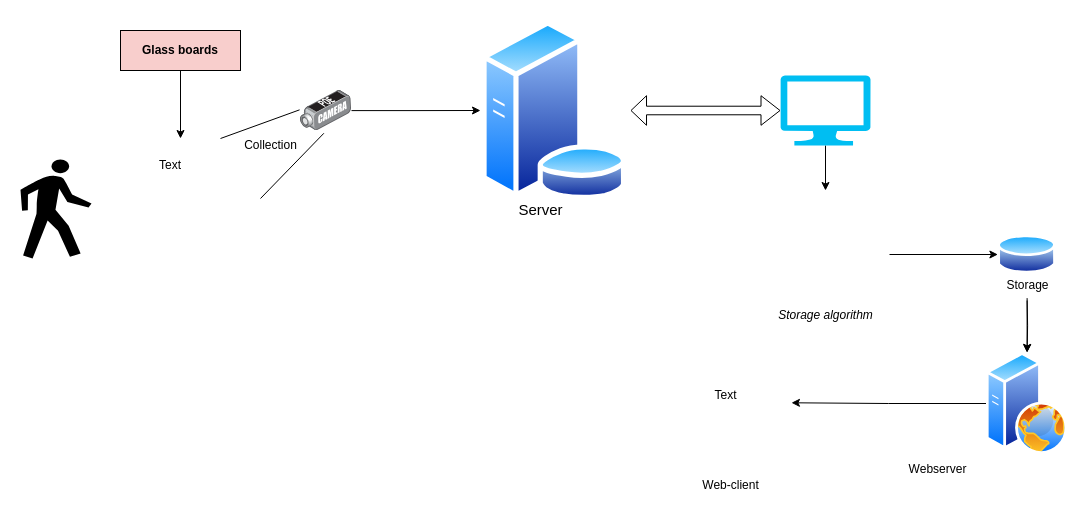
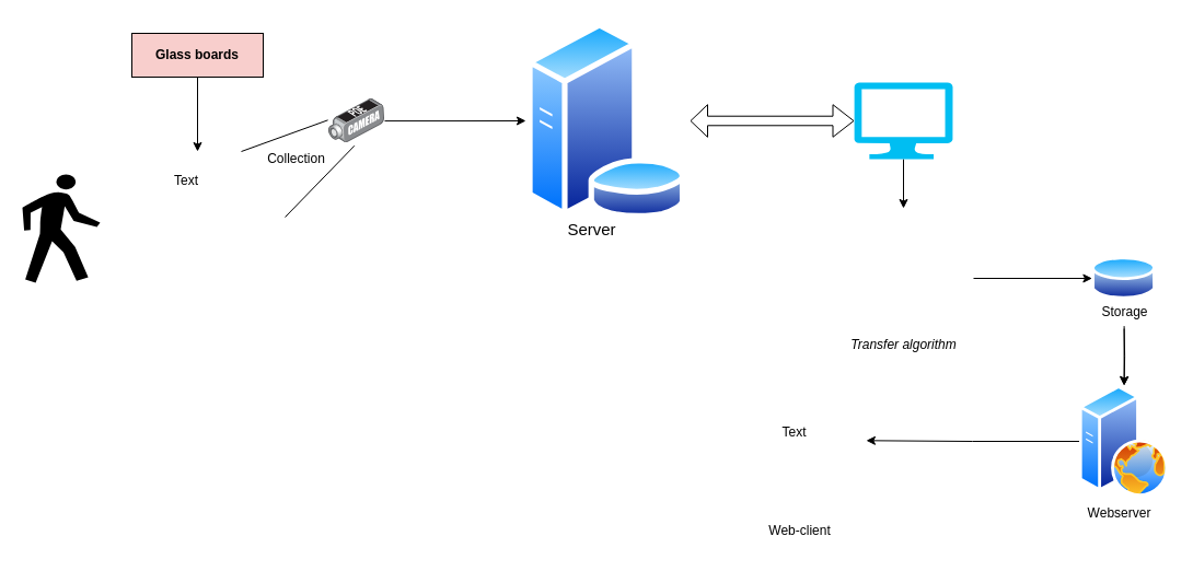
- <mxCell id="23" value="&lt;i&gt;Storage algorithm&lt;/i&gt;" style="text;html=1;align=center;verticalAlign=middle;resizable=0;points=[];autosize=1;strokeColor=none;fillColor=none;" vertex="1" parent="1"><mxGeometry x="765" y="300" width="120" height="30" as="geometry" /></mxCell>
+ <mxCell id="23" value="&lt;i&gt;Transfer algorithm&lt;/i&gt;" style="text;html=1;align=center;verticalAlign=middle;resizable=0;points=[];autosize=1;strokeColor=none;fillColor=none;" vertex="1" parent="1"><mxGeometry x="765" y="300" width="120" height="30" as="geometry" /></mxCell>
- <mxCell id="26" value="Webserver" style="text;html=1;align=center;verticalAlign=middle;resizable=0;points=[];autosize=1;strokeColor=none;fillColor=none;" vertex="1" parent="1"><mxGeometry x="896.6" y="454" width="80" height="30" as="geometry" /></mxCell>
+ <mxCell id="26" value="Webserver" style="text;html=1;align=center;verticalAlign=middle;resizable=0;points=[];autosize=1;strokeColor=none;fillColor=none;" vertex="1" parent="1"><mxGeometry x="981.6" y="454" width="80" height="30" as="geometry" /></mxCell>
